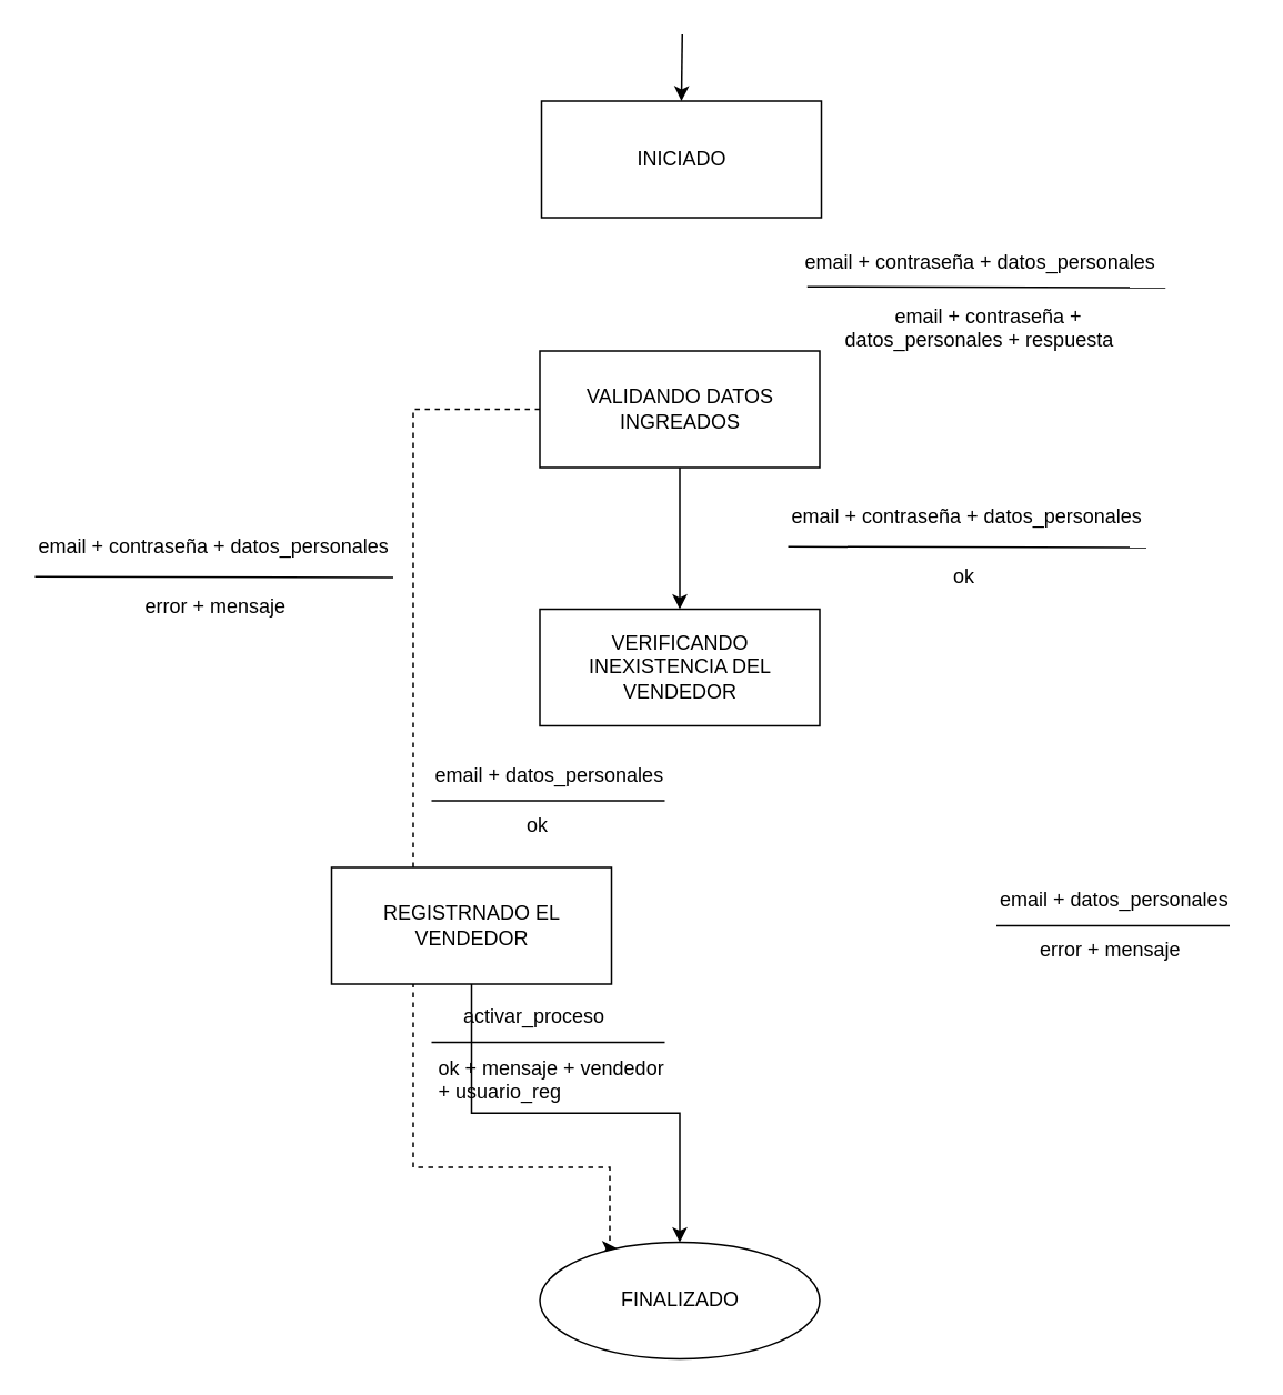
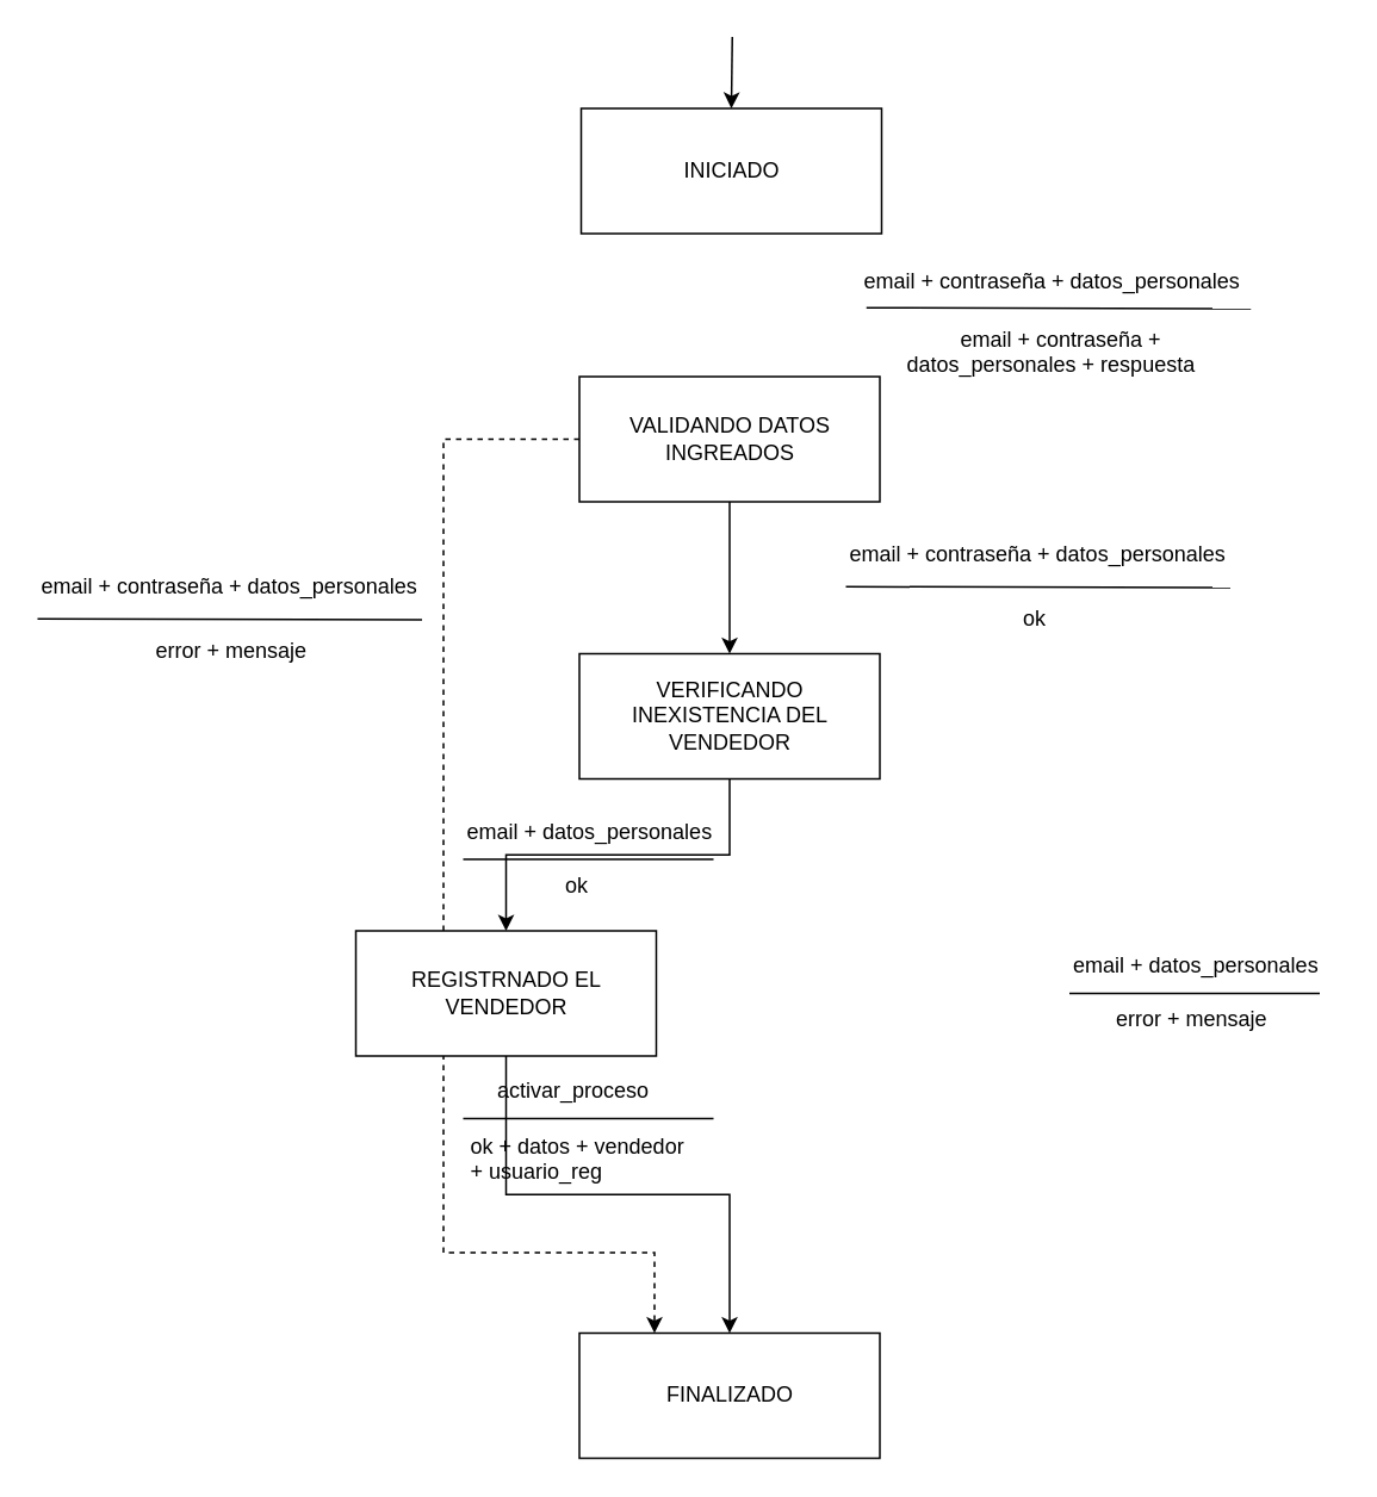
+ <mxCell id="5" style="edgeStyle=orthogonalEdgeStyle;rounded=0;orthogonalLoop=1;jettySize=auto;html=1;exitX=0.5;exitY=1;exitDx=0;exitDy=0;entryX=0.5;entryY=0;entryDx=0;entryDy=0;" parent="1" source="6" target="8" edge="1"><mxGeometry relative="1" as="geometry" /></mxCell>
- <mxCell id="24" value="ok + mensaje + vendedor&lt;br&gt;+ usuario_reg" style="text;html=1;resizable=0;points=[];autosize=1;align=left;verticalAlign=top;spacingTop=-4;" parent="1" vertex="1"><mxGeometry x="260.5" y="630.5" width="150" height="30" as="geometry" /></mxCell>
+ <mxCell id="24" value="ok + datos + vendedor&lt;br&gt;+ usuario_reg" style="text;html=1;resizable=0;points=[];autosize=1;align=left;verticalAlign=top;spacingTop=-4;" parent="1" vertex="1"><mxGeometry x="260.5" y="630.5" width="150" height="30" as="geometry" /></mxCell>
- <mxCell id="9" value="FINALIZADO" style="ellipse;whiteSpace=wrap;html=1;" parent="1" vertex="1"><mxGeometry x="323.5" y="745" width="168" height="70" as="geometry" /></mxCell>
+ <mxCell id="9" value="FINALIZADO" style="rounded=0;whiteSpace=wrap;html=1;" parent="1" vertex="1"><mxGeometry x="323.5" y="745" width="168" height="70" as="geometry" /></mxCell>
